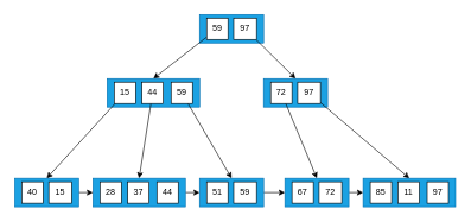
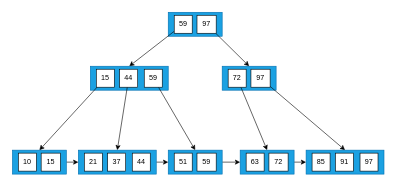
- <mxCell id="21" value="40" style="rounded=0;whiteSpace=wrap;html=1;" parent="1" vertex="1"><mxGeometry x="30" y="255" width="30" height="30" as="geometry" /></mxCell>
+ <mxCell id="21" value="10" style="rounded=0;whiteSpace=wrap;html=1;" parent="1" vertex="1"><mxGeometry x="30" y="255" width="30" height="30" as="geometry" /></mxCell>
- <mxCell id="25" value="28" style="rounded=0;whiteSpace=wrap;html=1;" parent="1" vertex="1"><mxGeometry x="140" y="255" width="30" height="30" as="geometry" /></mxCell>
+ <mxCell id="25" value="21" style="rounded=0;whiteSpace=wrap;html=1;" parent="1" vertex="1"><mxGeometry x="140" y="255" width="30" height="30" as="geometry" /></mxCell>
- <mxCell id="34" value="67" style="rounded=0;whiteSpace=wrap;html=1;" parent="1" vertex="1"><mxGeometry x="410" y="255" width="30" height="30" as="geometry" /></mxCell>
+ <mxCell id="34" value="63" style="rounded=0;whiteSpace=wrap;html=1;" parent="1" vertex="1"><mxGeometry x="410" y="255" width="30" height="30" as="geometry" /></mxCell>
- <mxCell id="38" value="11" style="rounded=0;whiteSpace=wrap;html=1;" parent="1" vertex="1"><mxGeometry x="559" y="255" width="30" height="30" as="geometry" /></mxCell>
+ <mxCell id="38" value="91" style="rounded=0;whiteSpace=wrap;html=1;" parent="1" vertex="1"><mxGeometry x="559" y="255" width="30" height="30" as="geometry" /></mxCell>
